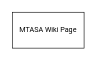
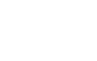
- <mxCell id="2" value="MTASA Wiki Page" style="rounded=0;whiteSpace=wrap;html=1;fontFamily=Roboto;fontSource=https%3A%2F%2Ffonts.googleapis.com%2Fcss%3Ffamily%3DRoboto;" vertex="1" parent="1"><mxGeometry x="20" y="20" width="120" height="60" as="geometry" /></mxCell>
